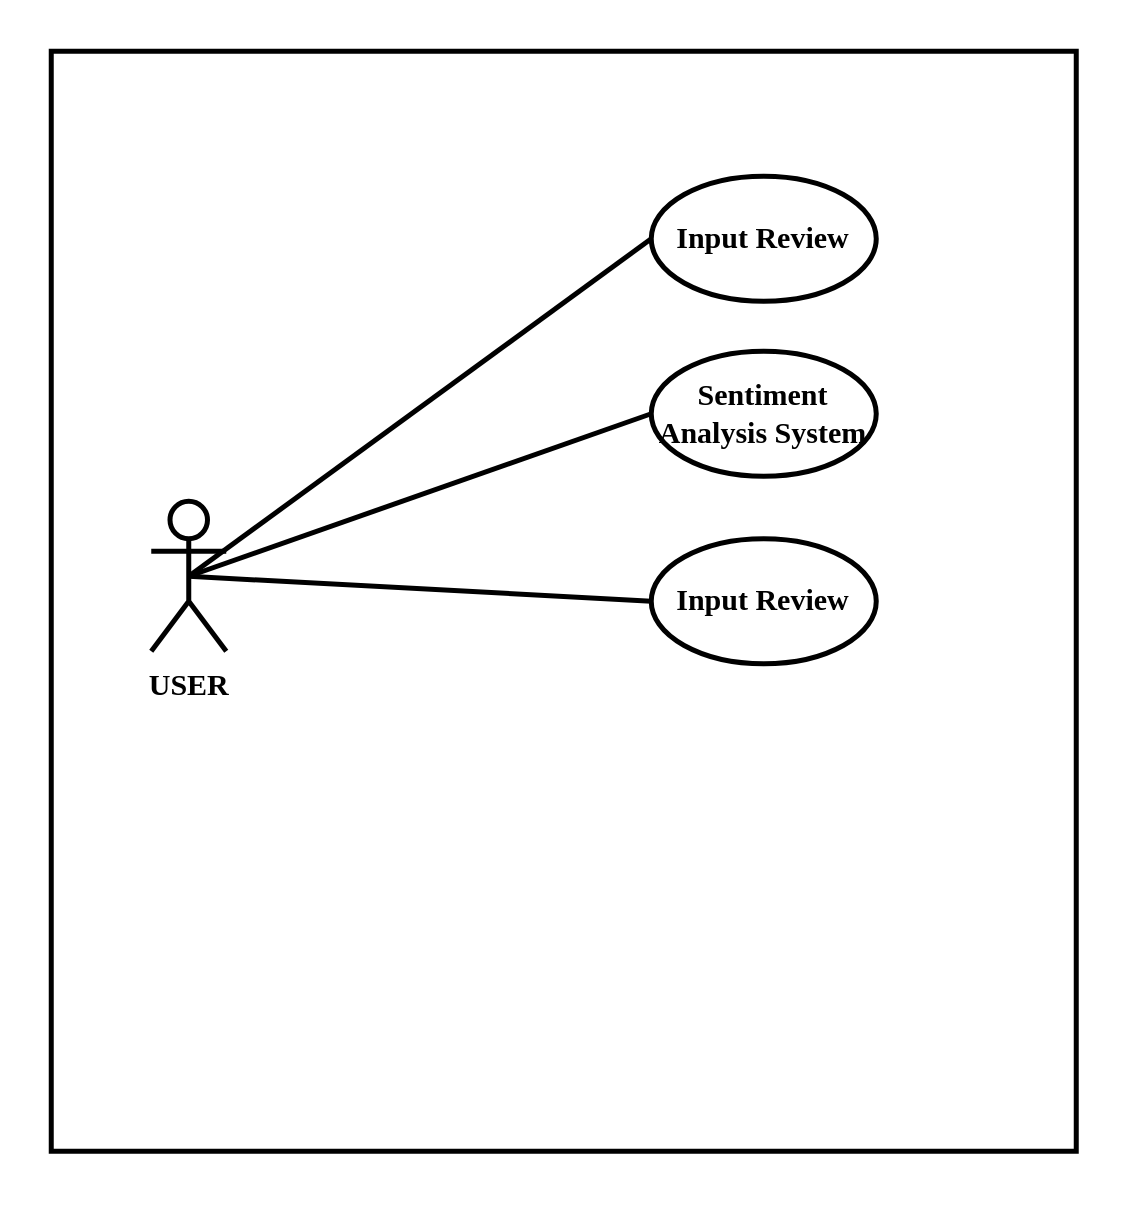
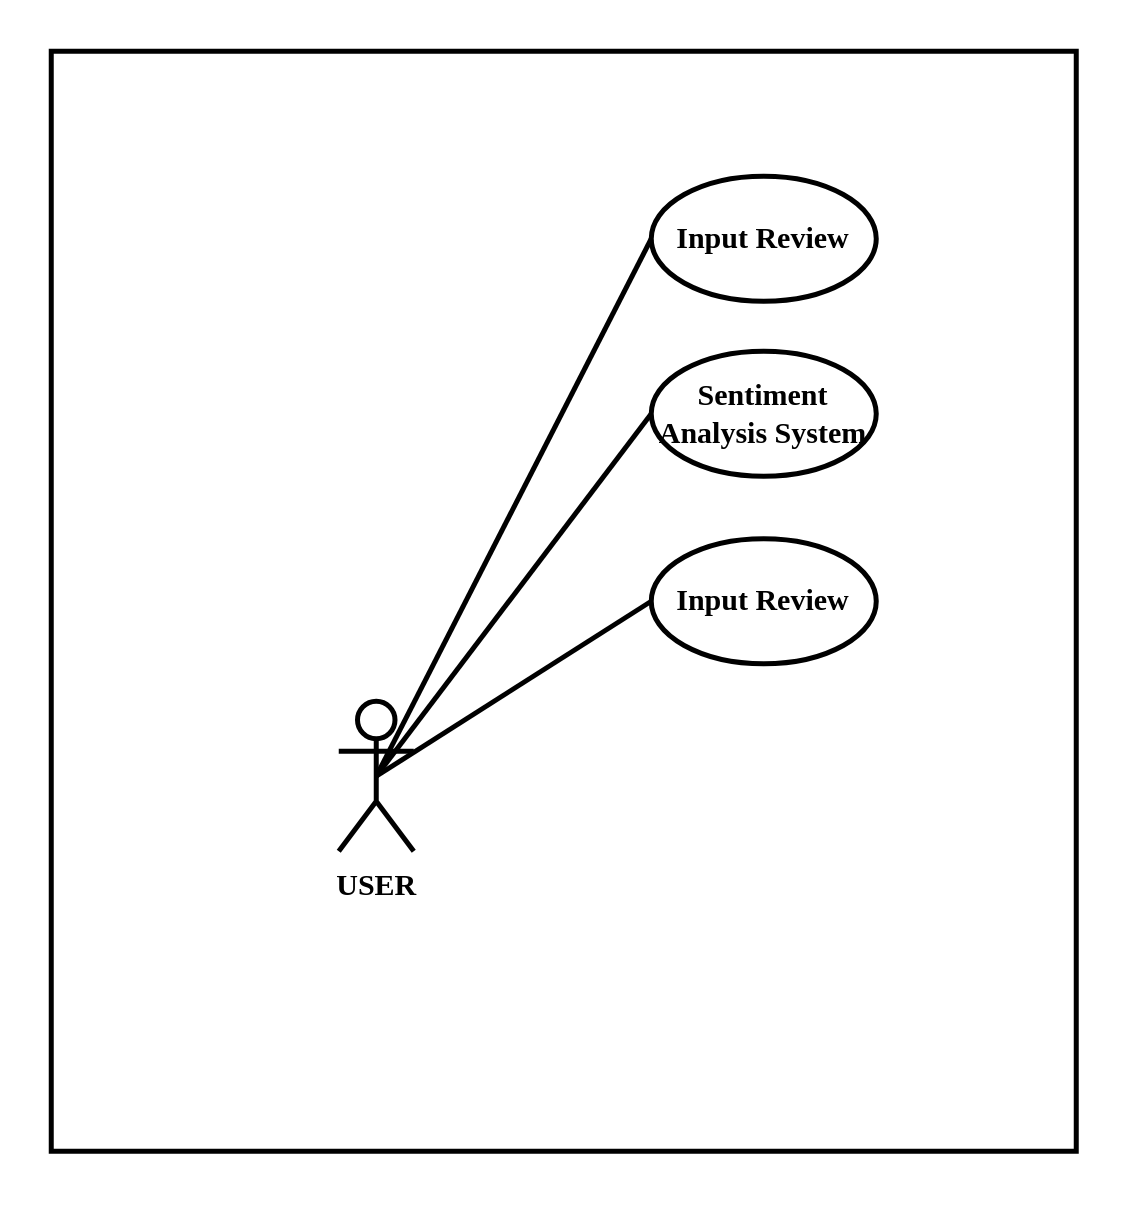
- <mxCell id="3" value="USER" style="shape=umlActor;verticalLabelPosition=bottom;verticalAlign=top;html=1;outlineConnect=0;fontFamily=Times New Roman;strokeWidth=2;fontStyle=1" vertex="1" parent="1"><mxGeometry x="60" y="200" width="30" height="60" as="geometry" /></mxCell>
+ <mxCell id="3" value="USER" style="shape=umlActor;verticalLabelPosition=bottom;verticalAlign=top;html=1;outlineConnect=0;fontFamily=Times New Roman;strokeWidth=2;fontStyle=1" vertex="1" parent="1"><mxGeometry x="135" y="280" width="30" height="60" as="geometry" /></mxCell>
